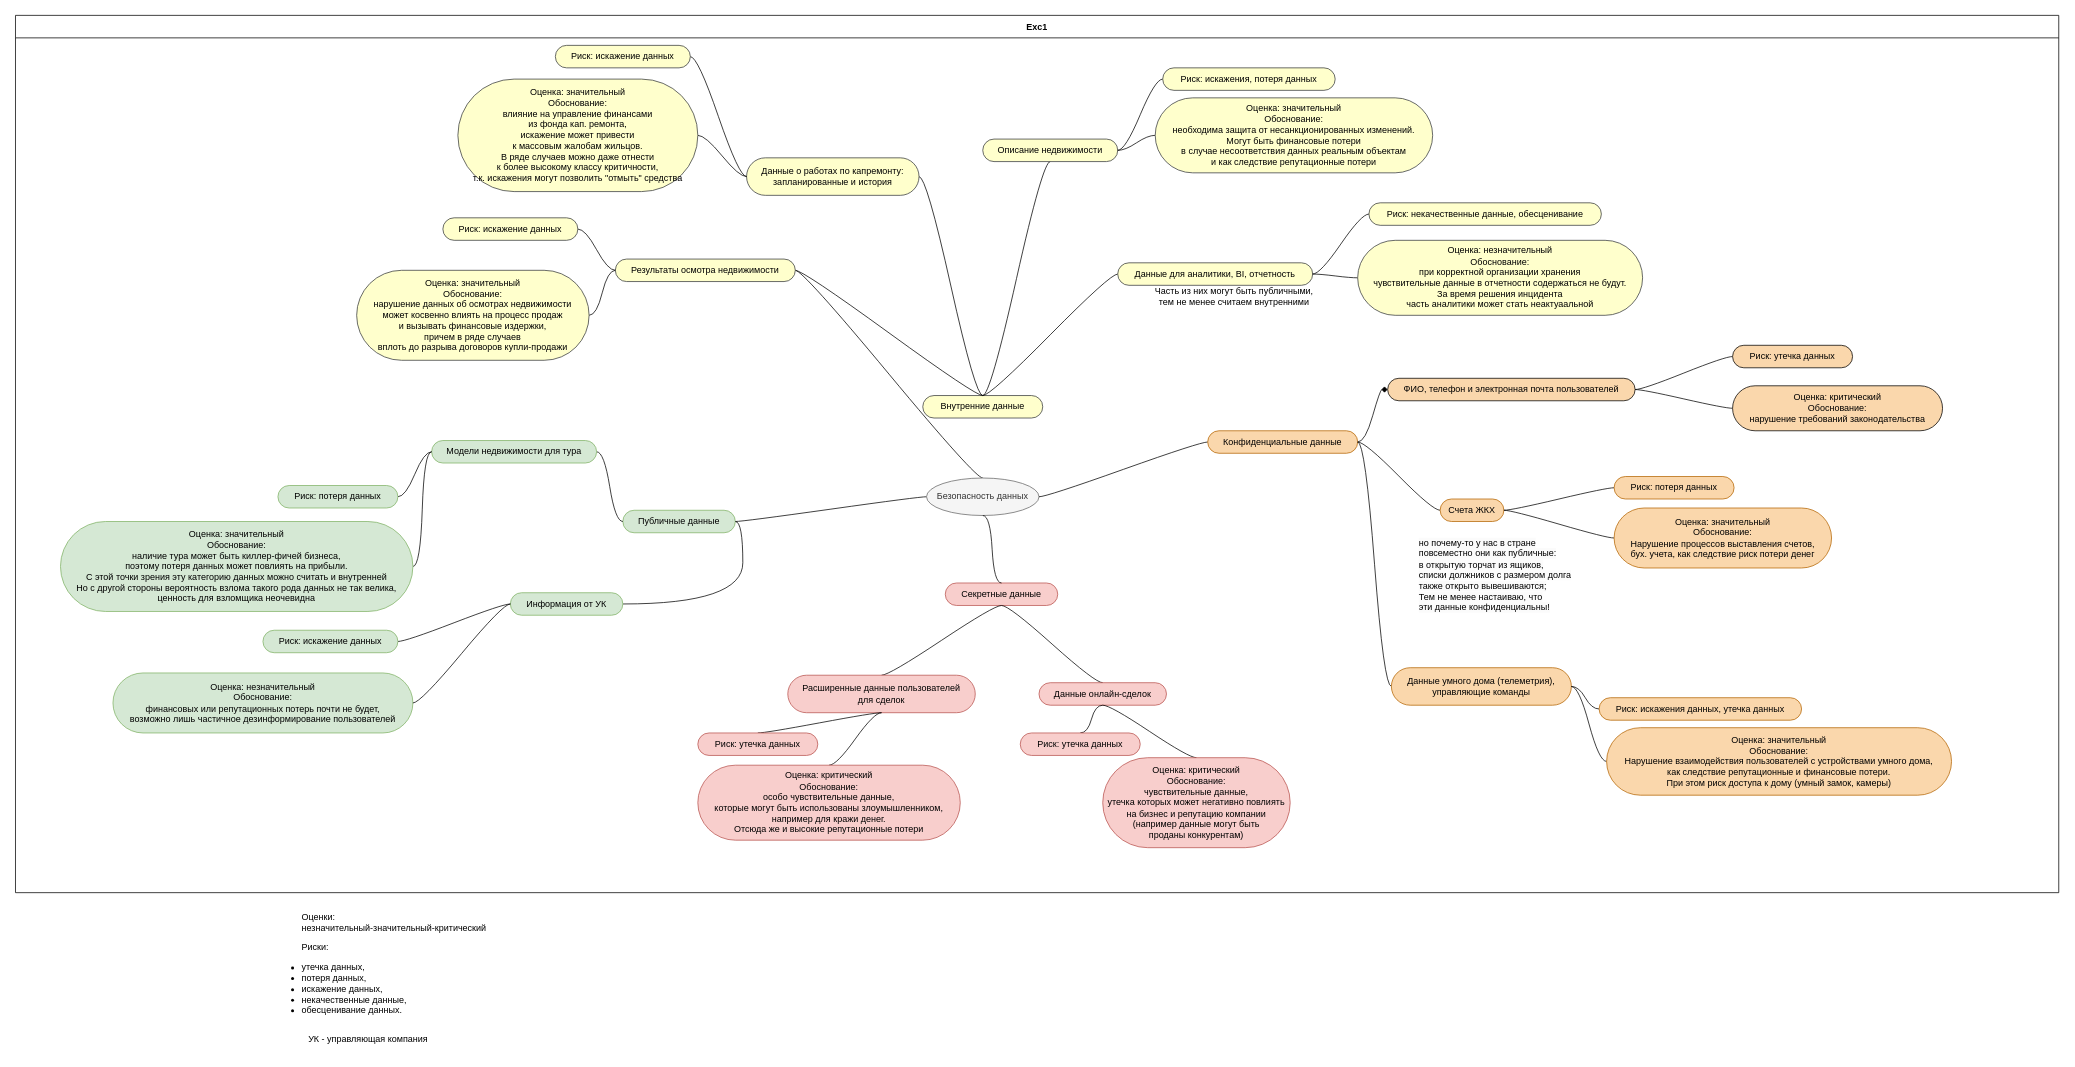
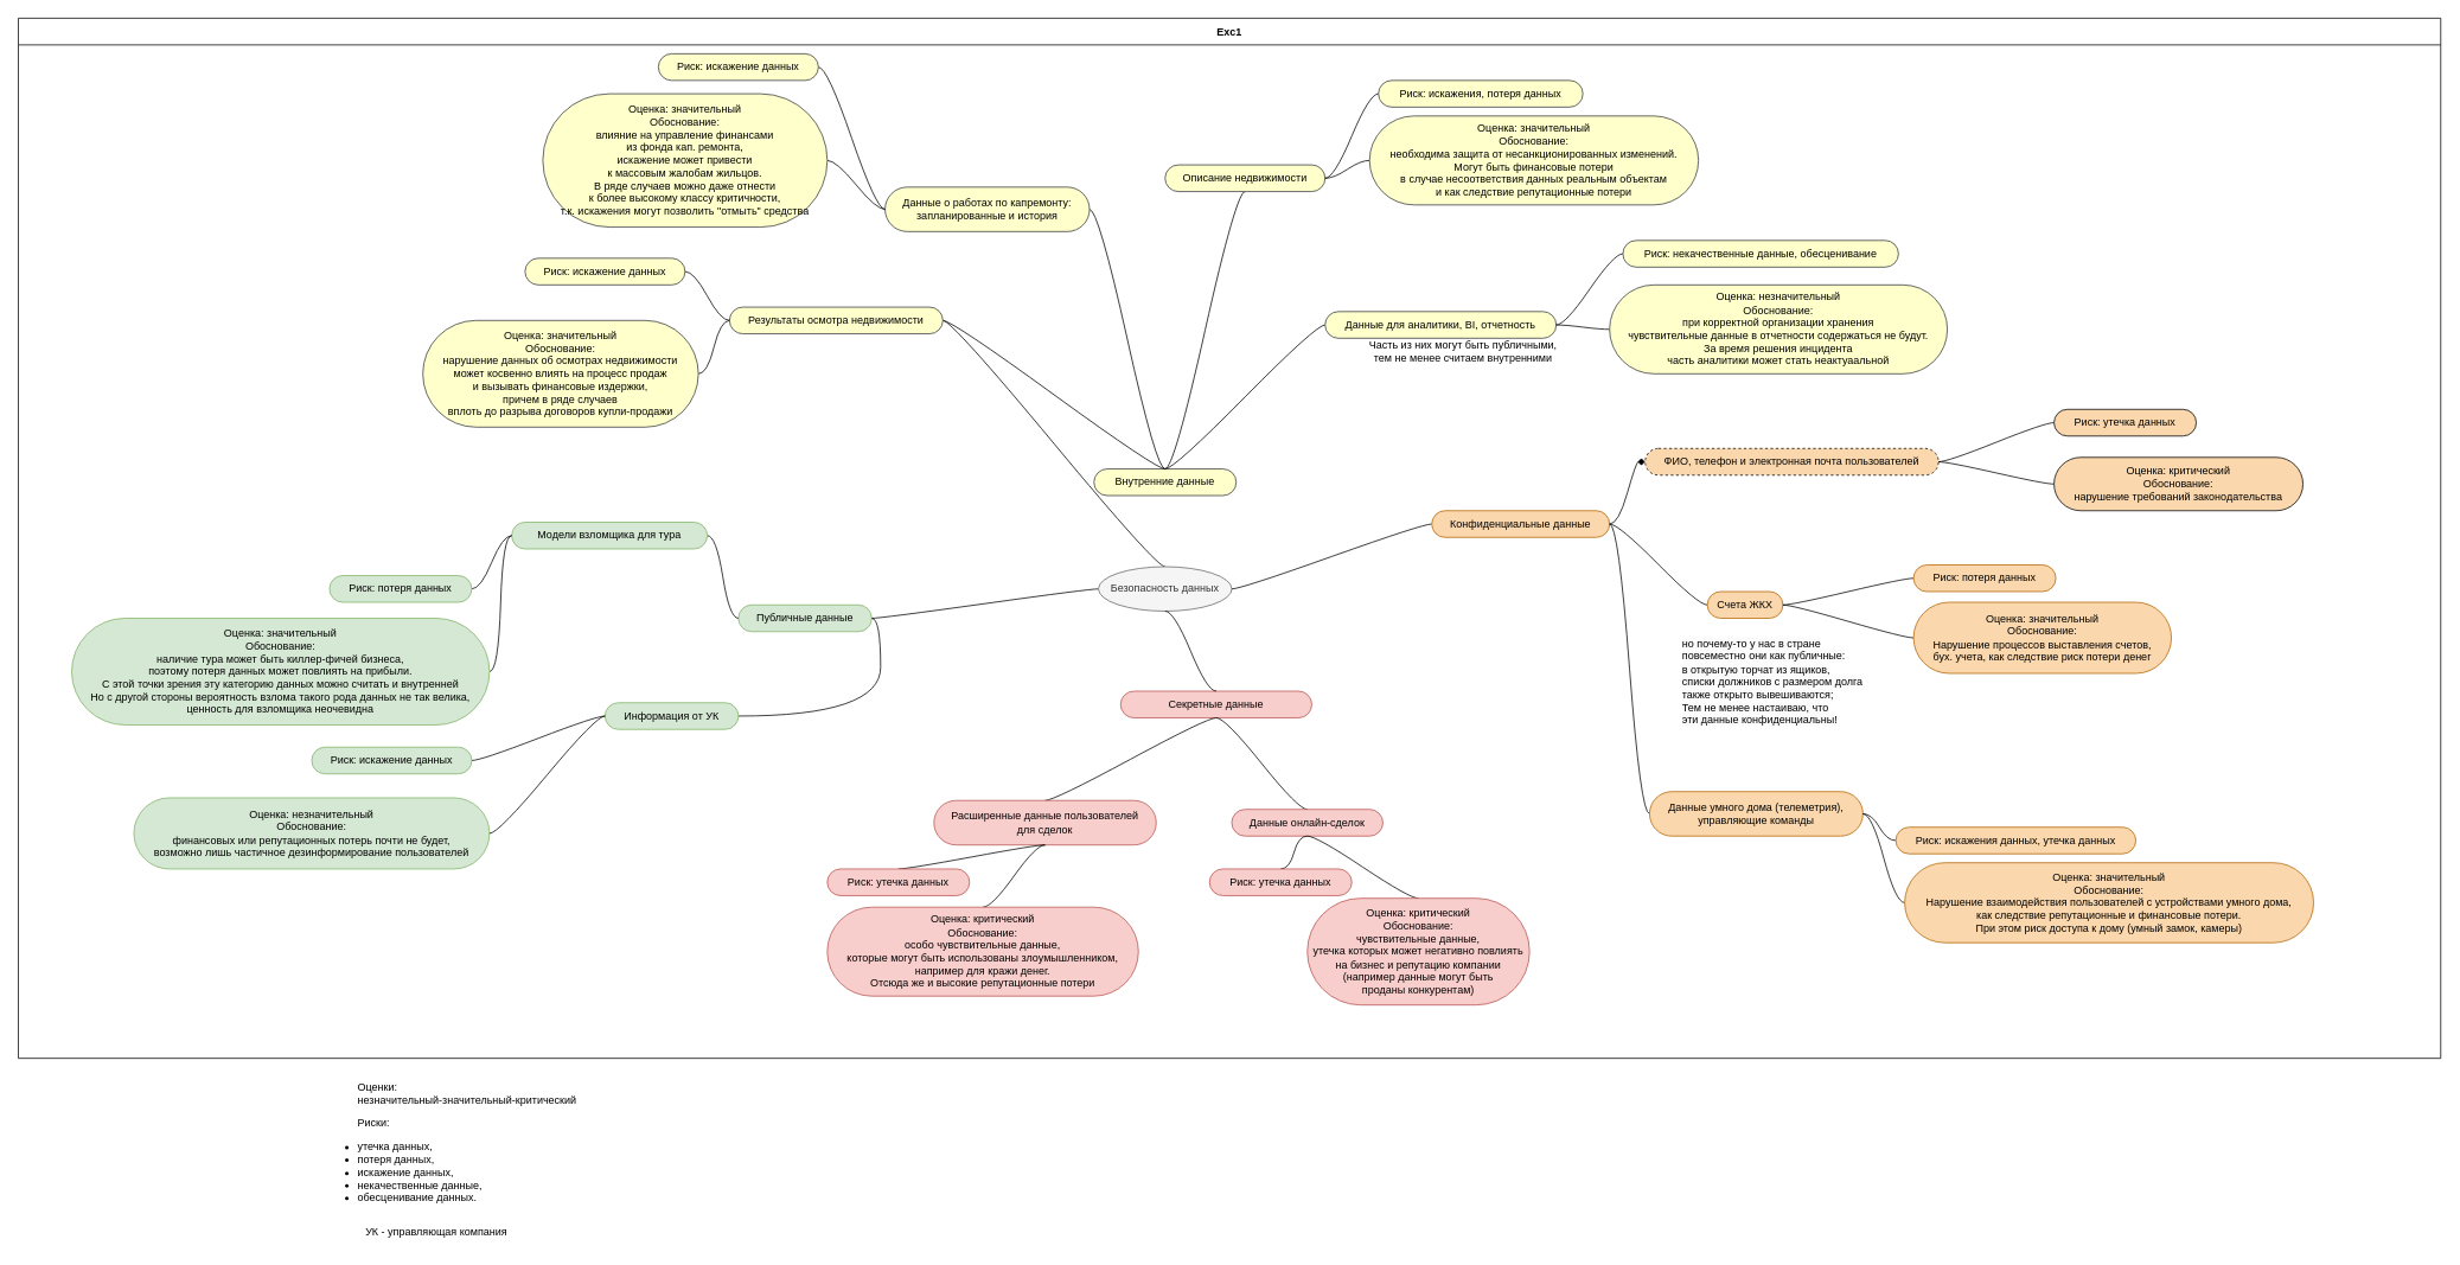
- <mxCell id="13" value="ФИО, телефон и электронная почта пользователей" style="whiteSpace=wrap;html=1;rounded=1;arcSize=50;align=center;verticalAlign=middle;strokeWidth=1;autosize=1;spacing=4;treeFolding=1;treeMoving=1;newEdgeStyle={&quot;edgeStyle&quot;:&quot;entityRelationEdgeStyle&quot;,&quot;startArrow&quot;:&quot;none&quot;,&quot;endArrow&quot;:&quot;none&quot;,&quot;segment&quot;:10,&quot;curved&quot;:1,&quot;sourcePerimeterSpacing&quot;:0,&quot;targetPerimeterSpacing&quot;:0};fillColor=#FAD7AC;" vertex="1" parent="2"><mxGeometry x="1830" y="484" width="330" height="30" as="geometry" /></mxCell>
+ <mxCell id="13" value="ФИО, телефон и электронная почта пользователей" style="whiteSpace=wrap;html=1;rounded=1;arcSize=50;align=center;verticalAlign=middle;strokeWidth=1;autosize=1;spacing=4;treeFolding=1;treeMoving=1;newEdgeStyle={&quot;edgeStyle&quot;:&quot;entityRelationEdgeStyle&quot;,&quot;startArrow&quot;:&quot;none&quot;,&quot;endArrow&quot;:&quot;none&quot;,&quot;segment&quot;:10,&quot;curved&quot;:1,&quot;sourcePerimeterSpacing&quot;:0,&quot;targetPerimeterSpacing&quot;:0};fillColor=#FAD7AC;dashed=1;" vertex="1" parent="2"><mxGeometry x="1830" y="484" width="330" height="30" as="geometry" /></mxCell>
- <mxCell id="34" value="&lt;div&gt;Модели недвижимости для тура&lt;/div&gt;" style="whiteSpace=wrap;html=1;rounded=1;arcSize=50;align=center;verticalAlign=middle;strokeWidth=1;autosize=1;spacing=4;treeFolding=1;treeMoving=1;newEdgeStyle={&quot;edgeStyle&quot;:&quot;entityRelationEdgeStyle&quot;,&quot;startArrow&quot;:&quot;none&quot;,&quot;endArrow&quot;:&quot;none&quot;,&quot;segment&quot;:10,&quot;curved&quot;:1,&quot;sourcePerimeterSpacing&quot;:0,&quot;targetPerimeterSpacing&quot;:0};fillColor=#d5e8d4;strokeColor=#82b366;" vertex="1" parent="2"><mxGeometry x="555" y="567" width="220" height="30" as="geometry" /></mxCell>
+ <mxCell id="34" value="&lt;div&gt;Модели взломщика для тура&lt;/div&gt;" style="whiteSpace=wrap;html=1;rounded=1;arcSize=50;align=center;verticalAlign=middle;strokeWidth=1;autosize=1;spacing=4;treeFolding=1;treeMoving=1;newEdgeStyle={&quot;edgeStyle&quot;:&quot;entityRelationEdgeStyle&quot;,&quot;startArrow&quot;:&quot;none&quot;,&quot;endArrow&quot;:&quot;none&quot;,&quot;segment&quot;:10,&quot;curved&quot;:1,&quot;sourcePerimeterSpacing&quot;:0,&quot;targetPerimeterSpacing&quot;:0};fillColor=#d5e8d4;strokeColor=#82b366;" vertex="1" parent="2"><mxGeometry x="555" y="567" width="220" height="30" as="geometry" /></mxCell>
- <mxCell id="10" value="Секретные данные" style="whiteSpace=wrap;html=1;rounded=1;arcSize=50;align=center;verticalAlign=middle;strokeWidth=1;autosize=1;spacing=4;treeFolding=1;treeMoving=1;newEdgeStyle={&quot;edgeStyle&quot;:&quot;entityRelationEdgeStyle&quot;,&quot;startArrow&quot;:&quot;none&quot;,&quot;endArrow&quot;:&quot;none&quot;,&quot;segment&quot;:10,&quot;curved&quot;:1,&quot;sourcePerimeterSpacing&quot;:0,&quot;targetPerimeterSpacing&quot;:0};fillColor=#f8cecc;strokeColor=#b85450;" vertex="1" parent="2"><mxGeometry x="1240" y="757" width="150" height="30" as="geometry" /></mxCell>
+ <mxCell id="10" value="Секретные данные" style="whiteSpace=wrap;html=1;rounded=1;arcSize=50;align=center;verticalAlign=middle;strokeWidth=1;autosize=1;spacing=4;treeFolding=1;treeMoving=1;newEdgeStyle={&quot;edgeStyle&quot;:&quot;entityRelationEdgeStyle&quot;,&quot;startArrow&quot;:&quot;none&quot;,&quot;endArrow&quot;:&quot;none&quot;,&quot;segment&quot;:10,&quot;curved&quot;:1,&quot;sourcePerimeterSpacing&quot;:0,&quot;targetPerimeterSpacing&quot;:0};fillColor=#f8cecc;strokeColor=#b85450;" vertex="1" parent="2"><mxGeometry x="1240" y="757" width="215" height="30" as="geometry" /></mxCell>
